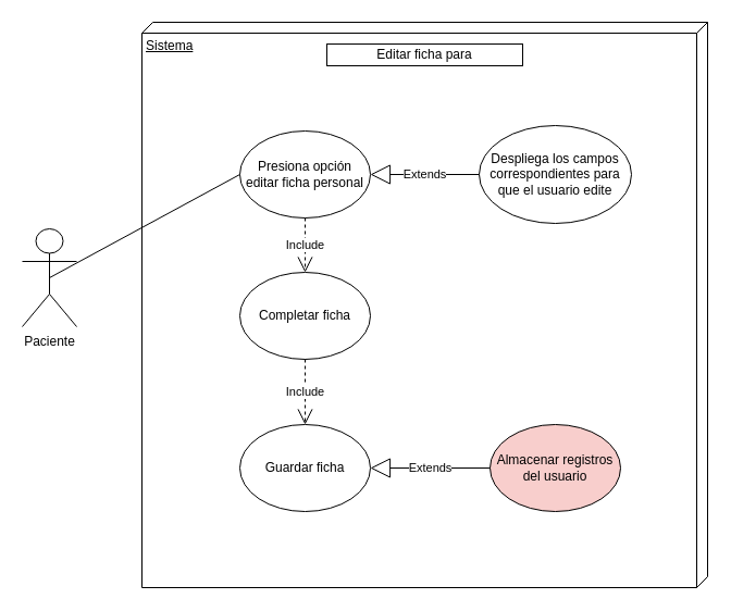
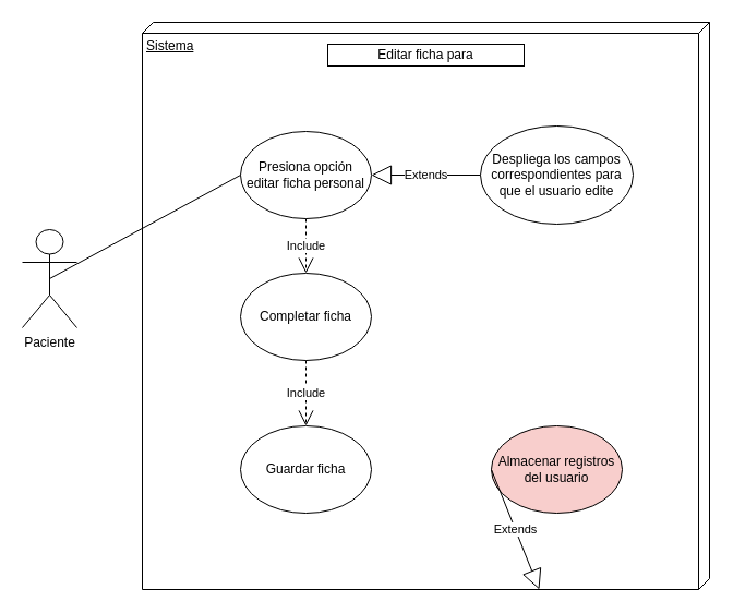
- <mxCell id="14" value="Extends" style="endArrow=block;endSize=16;endFill=0;html=1;rounded=0;entryX=1;entryY=0.5;entryDx=0;entryDy=0;exitX=0;exitY=0.5;exitDx=0;exitDy=0;" parent="1" source="9" target="8" edge="1"><mxGeometry width="160" relative="1" as="geometry"><mxPoint x="450" y="420" as="sourcePoint" /><mxPoint x="350" y="420" as="targetPoint" /></mxGeometry></mxCell>
+ <mxCell id="14" value="Extends" style="endArrow=block;endSize=16;endFill=0;html=1;rounded=0;exitX=0;exitY=0.5;exitDx=0;exitDy=0;" parent="1" source="9" target="2" edge="1"><mxGeometry width="160" relative="1" as="geometry"><mxPoint x="450" y="420" as="sourcePoint" /><mxPoint x="350" y="420" as="targetPoint" /></mxGeometry></mxCell>
